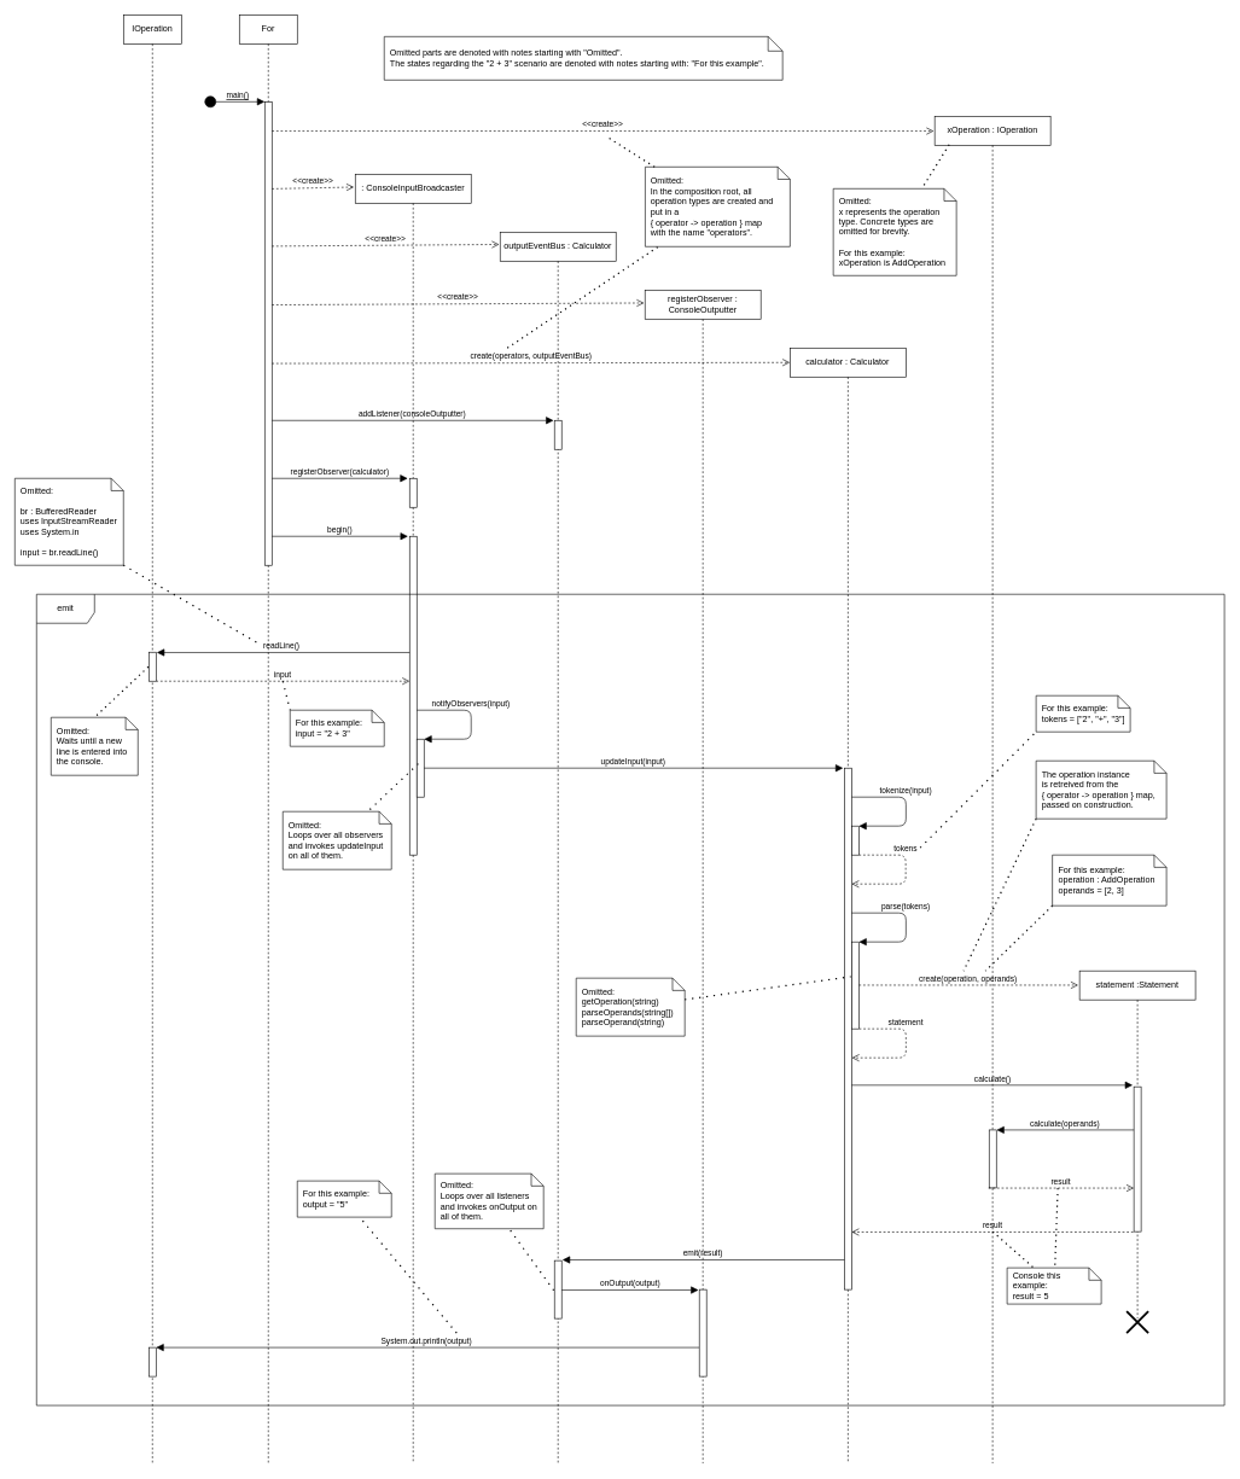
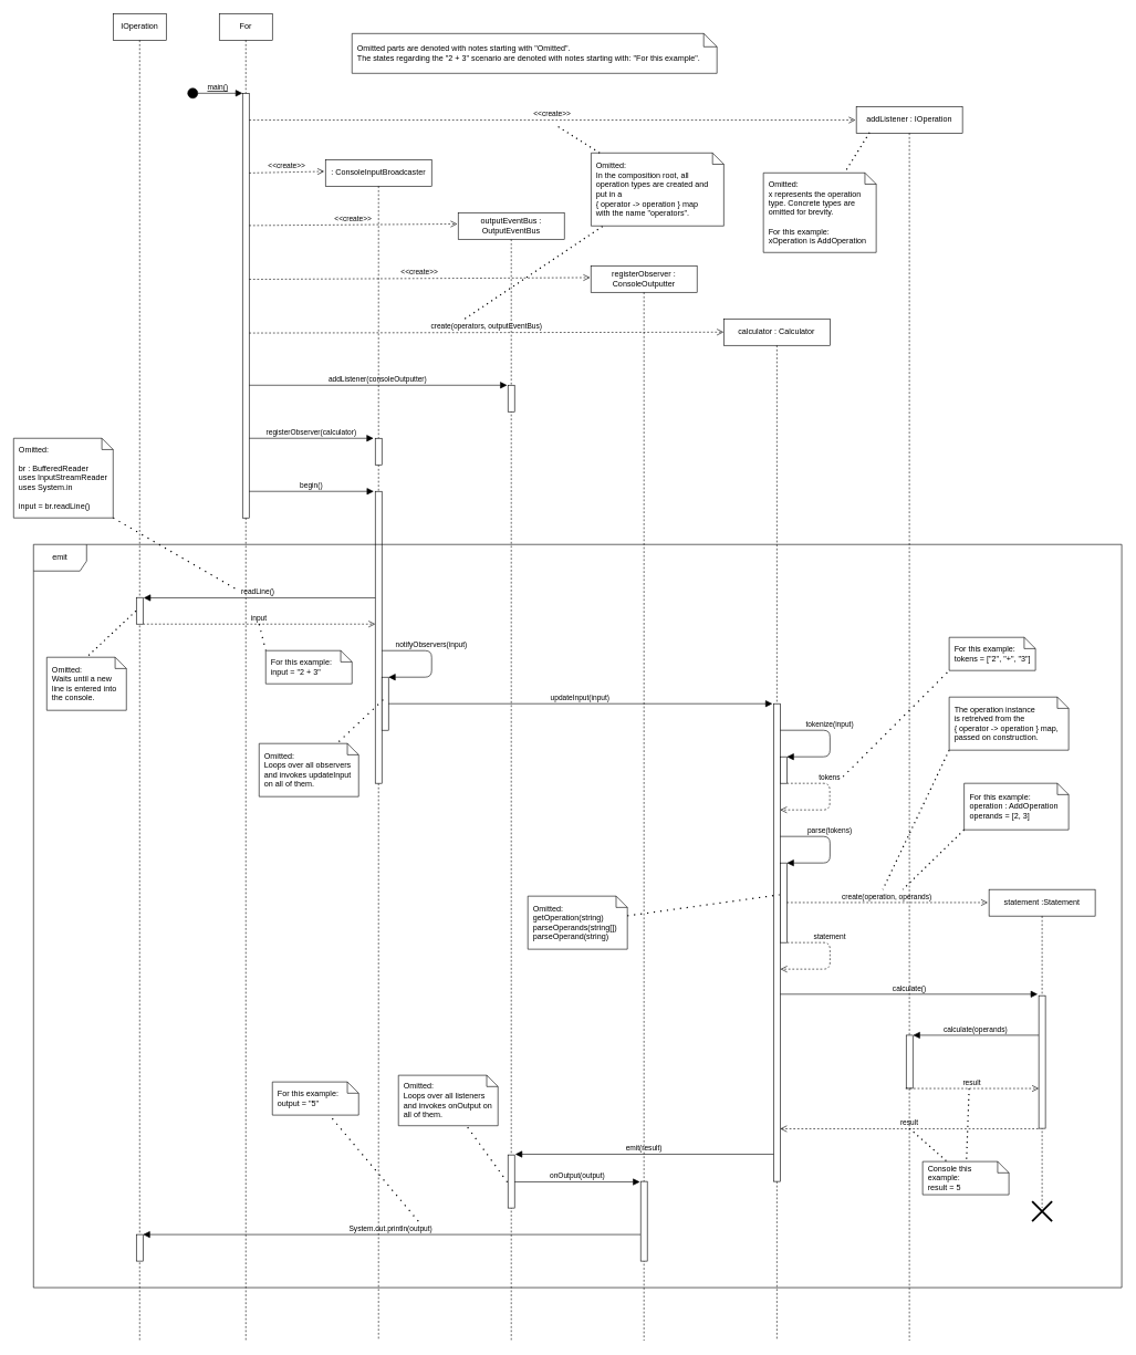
- <mxCell id="38" value="xOperation : IOperation" style="shape=umlLifeline;perimeter=lifelinePerimeter;container=1;collapsible=0;recursiveResize=0;rounded=0;shadow=0;strokeWidth=1;whiteSpace=wrap;fontStyle=0;fontFamily=Helvetica;labelBackgroundColor=none;" parent="1" vertex="1"><mxGeometry x="1290" y="160" width="160" height="1860" as="geometry" /></mxCell>
+ <mxCell id="38" value="addListener : IOperation" style="shape=umlLifeline;perimeter=lifelinePerimeter;container=1;collapsible=0;recursiveResize=0;rounded=0;shadow=0;strokeWidth=1;whiteSpace=wrap;fontStyle=0;fontFamily=Helvetica;labelBackgroundColor=none;" parent="1" vertex="1"><mxGeometry x="1290" y="160" width="160" height="1860" as="geometry" /></mxCell>
- <mxCell id="9" value="outputEventBus : Calculator" style="shape=umlLifeline;perimeter=lifelinePerimeter;container=1;collapsible=0;recursiveResize=0;rounded=0;shadow=0;strokeWidth=1;whiteSpace=wrap;fontFamily=Helvetica;labelBackgroundColor=none;" parent="1" vertex="1"><mxGeometry x="690" y="320" width="160" height="1700" as="geometry" /></mxCell>
+ <mxCell id="9" value="outputEventBus : OutputEventBus" style="shape=umlLifeline;perimeter=lifelinePerimeter;container=1;collapsible=0;recursiveResize=0;rounded=0;shadow=0;strokeWidth=1;whiteSpace=wrap;fontFamily=Helvetica;labelBackgroundColor=none;" parent="1" vertex="1"><mxGeometry x="690" y="320" width="160" height="1700" as="geometry" /></mxCell>
